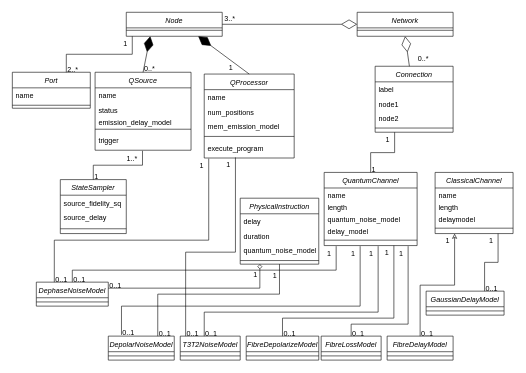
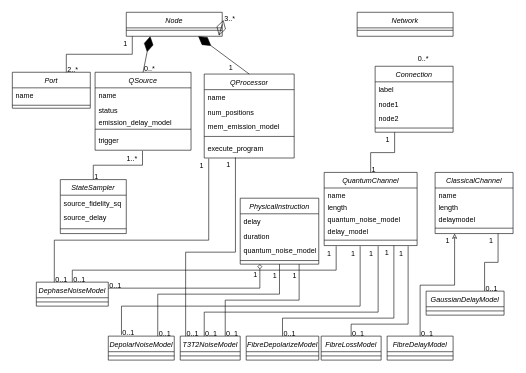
- <mxCell id="100" value="3..*" style="resizable=0;align=left;verticalAlign=bottom;labelBackgroundColor=none;fontSize=12;" connectable="0" vertex="1" parent="1"><mxGeometry x="372" y="33" as="geometry"><mxPoint y="6" as="offset" /></mxGeometry></mxCell>
+ <mxCell id="100" value="3..*" style="resizable=0;align=left;verticalAlign=bottom;labelBackgroundColor=none;fontSize=12;fillColor=#fff2cc;" connectable="0" vertex="1" parent="1"><mxGeometry x="372" y="33" as="geometry"><mxPoint y="6" as="offset" /></mxGeometry></mxCell>
- <mxCell id="6" value="" style="endArrow=diamondThin;endFill=0;endSize=24;html=1;rounded=0;entryX=0;entryY=0.5;entryDx=0;entryDy=0;exitX=1;exitY=0.5;exitDx=0;exitDy=0;" parent="1" source="4" target="2" edge="1"><mxGeometry width="160" relative="1" as="geometry"><mxPoint x="350" y="80" as="sourcePoint" /><mxPoint x="510" y="80" as="targetPoint" /></mxGeometry></mxCell>
+ <mxCell id="6" value="" style="endArrow=diamondThin;endFill=0;endSize=24;html=1;rounded=0;exitX=1;exitY=0.5;exitDx=0;exitDy=0;" parent="1" source="4" target="100" edge="1"><mxGeometry width="160" relative="1" as="geometry"><mxPoint x="350" y="80" as="sourcePoint" /><mxPoint x="510" y="80" as="targetPoint" /></mxGeometry></mxCell>
- <mxCell id="26" value="" style="endArrow=diamondThin;endFill=0;endSize=24;html=1;rounded=0;entryX=0.5;entryY=1;entryDx=0;entryDy=0;" parent="1" source="21" target="2" edge="1"><mxGeometry width="160" relative="1" as="geometry"><mxPoint x="455" y="180" as="sourcePoint" /><mxPoint x="665" y="60" as="targetPoint" /></mxGeometry></mxCell>
+ <mxCell id="110" value="" style="endArrow=none;shadow=0;strokeWidth=1;rounded=0;curved=0;endFill=0;edgeStyle=elbowEdgeStyle;elbow=vertical;entryX=0.75;entryY=1;entryDx=0;entryDy=0;exitX=0.75;exitY=0;exitDx=0;exitDy=0;" edge="1" parent="1" source="80" target="57"><mxGeometry x="0.5" y="41" relative="1" as="geometry"><mxPoint x="560" y="480" as="sourcePoint" /><mxPoint x="476" y="450" as="targetPoint" /><mxPoint x="-40" y="32" as="offset" /><Array as="points"><mxPoint x="330" y="500" /></Array></mxGeometry></mxCell>
+ <mxCell id="111" value="0..1" style="resizable=0;align=left;verticalAlign=bottom;labelBackgroundColor=none;fontSize=12;" connectable="0" vertex="1" parent="110"><mxGeometry x="-1" relative="1" as="geometry"><mxPoint y="4" as="offset" /></mxGeometry></mxCell>
+ <mxCell id="112" value="1" style="resizable=0;align=right;verticalAlign=bottom;labelBackgroundColor=none;fontSize=12;" connectable="0" vertex="1" parent="110"><mxGeometry x="1" relative="1" as="geometry"><mxPoint x="-3" y="27" as="offset" /></mxGeometry></mxCell>
